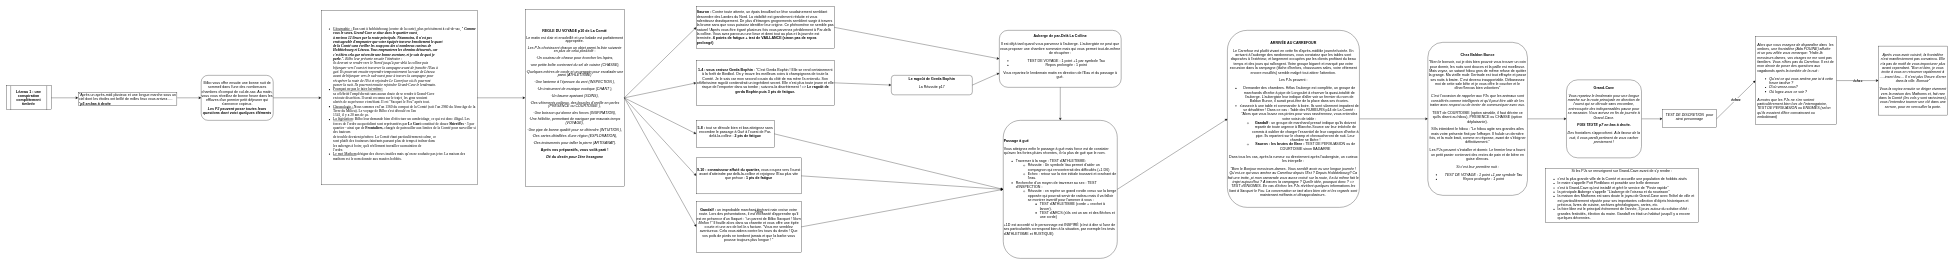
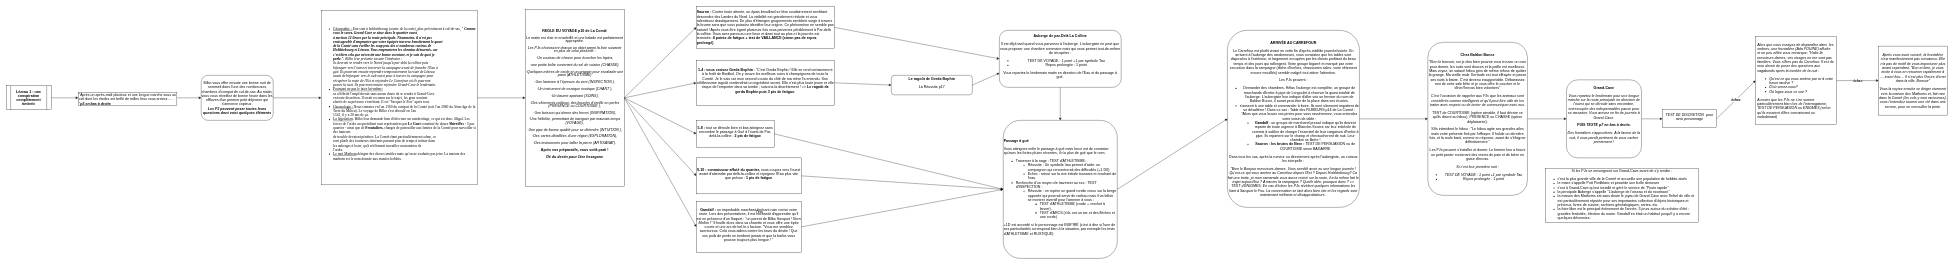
- <mxCell id="34" value="Norn" style="text;html=1;align=center;verticalAlign=middle;whiteSpace=wrap;rounded=0;" vertex="1" parent="1"><mxGeometry x="2500" y="690" width="60" height="30" as="geometry" /></mxCell>
+ <mxCell id="34" value="Text" style="text;html=1;align=center;verticalAlign=middle;whiteSpace=wrap;rounded=0;" vertex="1" parent="1"><mxGeometry x="2500" y="690" width="60" height="30" as="geometry" /></mxCell>
